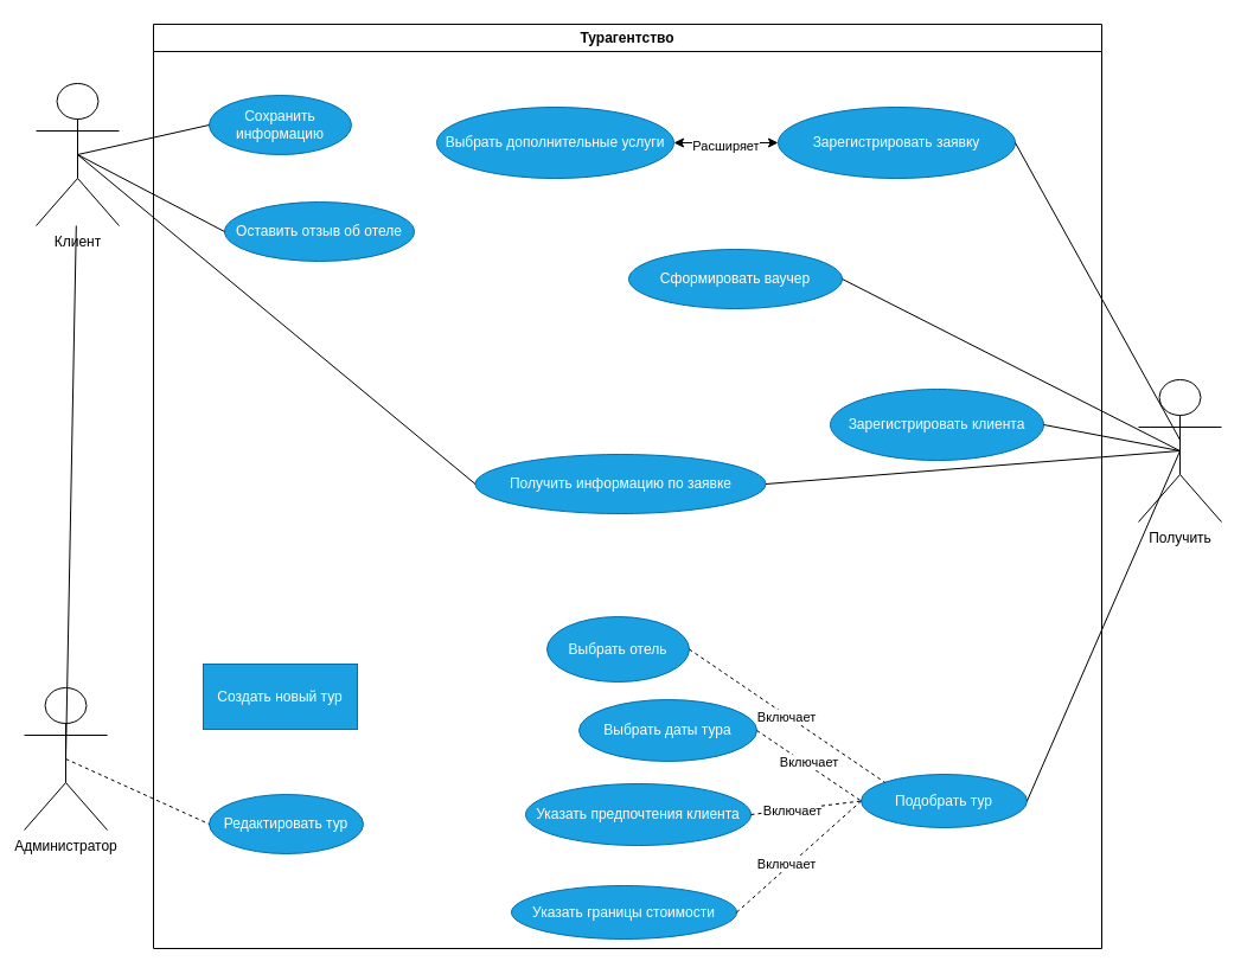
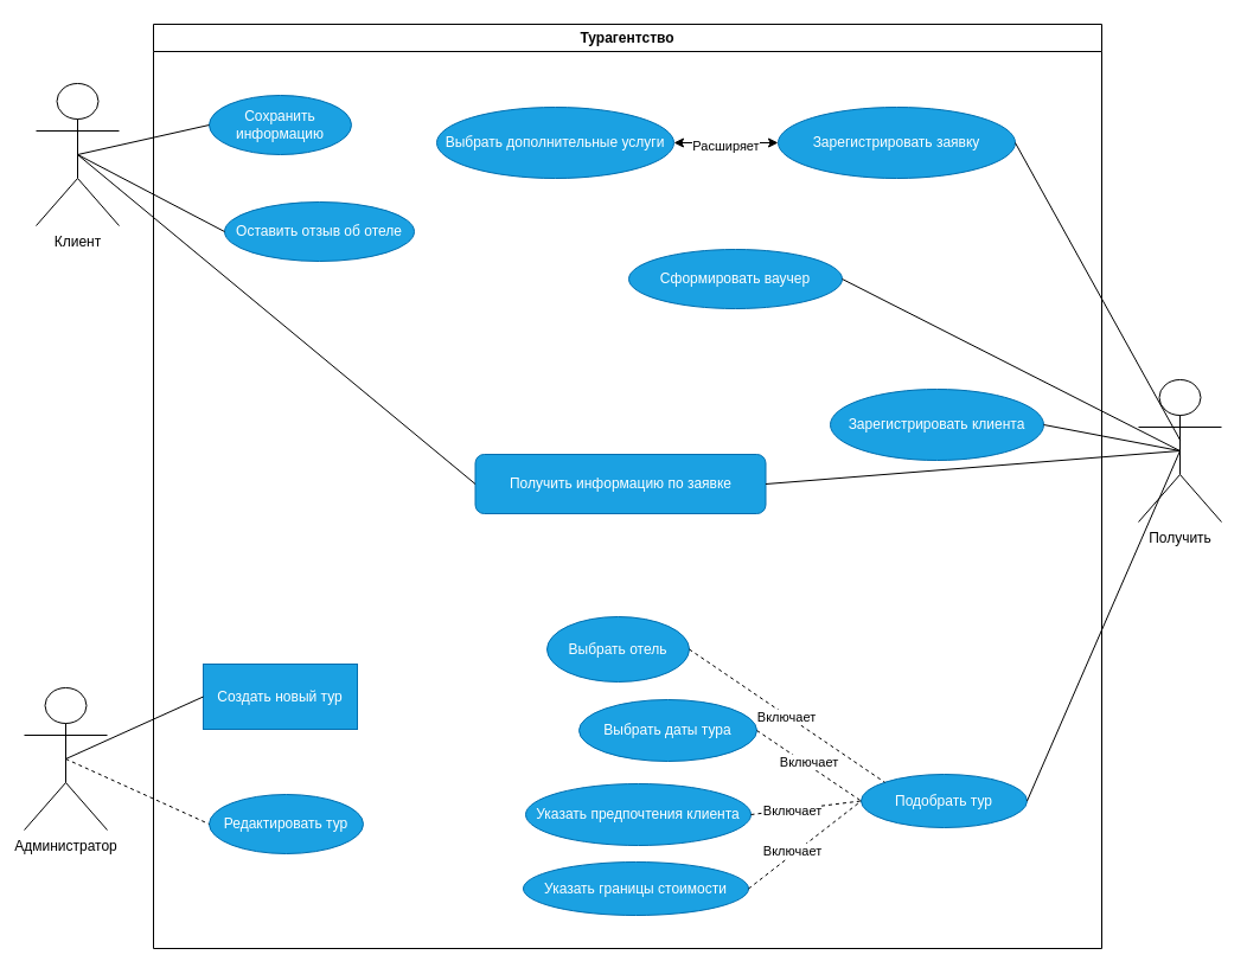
- <mxCell id="30" value="" style="endArrow=none;html=1;rounded=0;exitX=0.5;exitY=0.5;exitDx=0;exitDy=0;exitPerimeter=0;" edge="1" parent="1" source="28" target="27"><mxGeometry width="50" height="50" relative="1" as="geometry"><mxPoint x="54" y="640" as="sourcePoint" /><mxPoint x="248" y="450" as="targetPoint" /></mxGeometry></mxCell>
+ <mxCell id="30" value="" style="endArrow=none;html=1;rounded=0;entryX=0;entryY=0.5;entryDx=0;entryDy=0;exitX=0.5;exitY=0.5;exitDx=0;exitDy=0;exitPerimeter=0;" edge="1" parent="1" source="28" target="9"><mxGeometry width="50" height="50" relative="1" as="geometry"><mxPoint x="54" y="640" as="sourcePoint" /><mxPoint x="248" y="450" as="targetPoint" /></mxGeometry></mxCell>
- <mxCell id="8" value="Получить информацию по заявке" style="ellipse;whiteSpace=wrap;html=1;fillColor=#1ba1e2;fontColor=#ffffff;strokeColor=#006EAF;" vertex="1" parent="2"><mxGeometry x="271.5" y="363" width="245" height="50" as="geometry" /></mxCell>
+ <mxCell id="8" value="Получить информацию по заявке" style="whiteSpace=wrap;html=1;fillColor=#1ba1e2;fontColor=#ffffff;strokeColor=#006EAF;rounded=1;" vertex="1" parent="2"><mxGeometry x="271.5" y="363" width="245" height="50" as="geometry" /></mxCell>
- <mxCell id="15" value="Указать границы стоимости" style="ellipse;whiteSpace=wrap;html=1;fillColor=#1ba1e2;fontColor=#ffffff;strokeColor=#006EAF;" vertex="1" parent="2"><mxGeometry x="302" y="727" width="190" height="45" as="geometry" /></mxCell>
+ <mxCell id="15" value="Указать границы стоимости" style="ellipse;whiteSpace=wrap;html=1;fillColor=#1ba1e2;fontColor=#ffffff;strokeColor=#006EAF;" vertex="1" parent="2"><mxGeometry x="312" y="707" width="190" height="45" as="geometry" /></mxCell>
